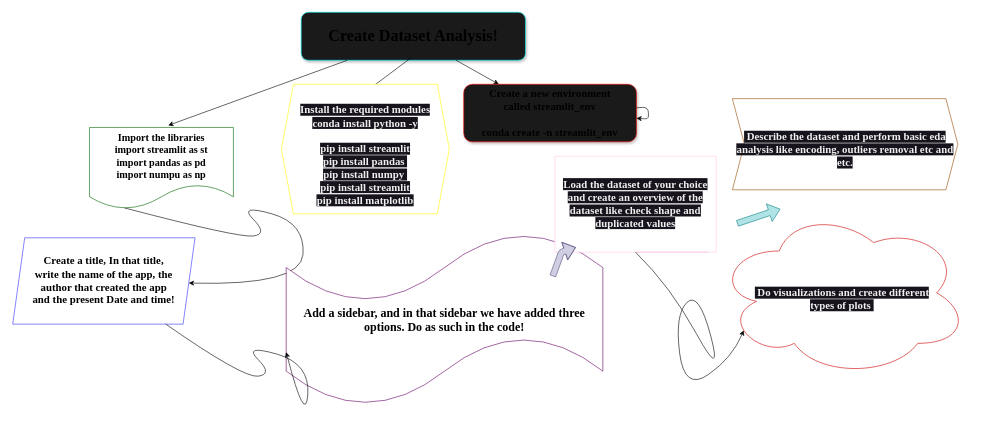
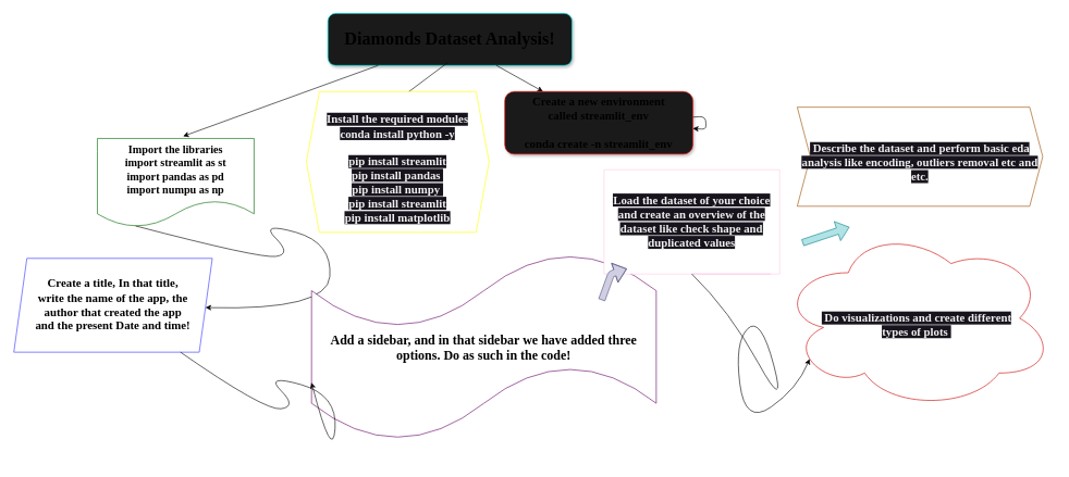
- <mxCell id="2" value="&lt;font size=&quot;1&quot; style=&quot;&quot;&gt;&lt;b style=&quot;font-size: 27px;&quot;&gt;Create Dataset Analysis!&lt;/b&gt;&lt;/font&gt;" style="rounded=1;whiteSpace=wrap;fontFamily=Comic Sans MS;labelBackgroundColor=none;labelBorderColor=none;html=1;fillColor=#1A1A1A;strokeColor=#00FFFF;shadow=1;" parent="1" vertex="1"><mxGeometry x="501" y="20" width="374" height="80" as="geometry" /></mxCell>
+ <mxCell id="2" value="&lt;font size=&quot;1&quot; style=&quot;&quot;&gt;&lt;b style=&quot;font-size: 27px;&quot;&gt;Diamonds Dataset Analysis!&lt;/b&gt;&lt;/font&gt;" style="rounded=1;whiteSpace=wrap;fontFamily=Comic Sans MS;labelBackgroundColor=none;labelBorderColor=none;html=1;fillColor=#1A1A1A;strokeColor=#00FFFF;shadow=1;" parent="1" vertex="1"><mxGeometry x="501" y="20" width="374" height="80" as="geometry" /></mxCell>
